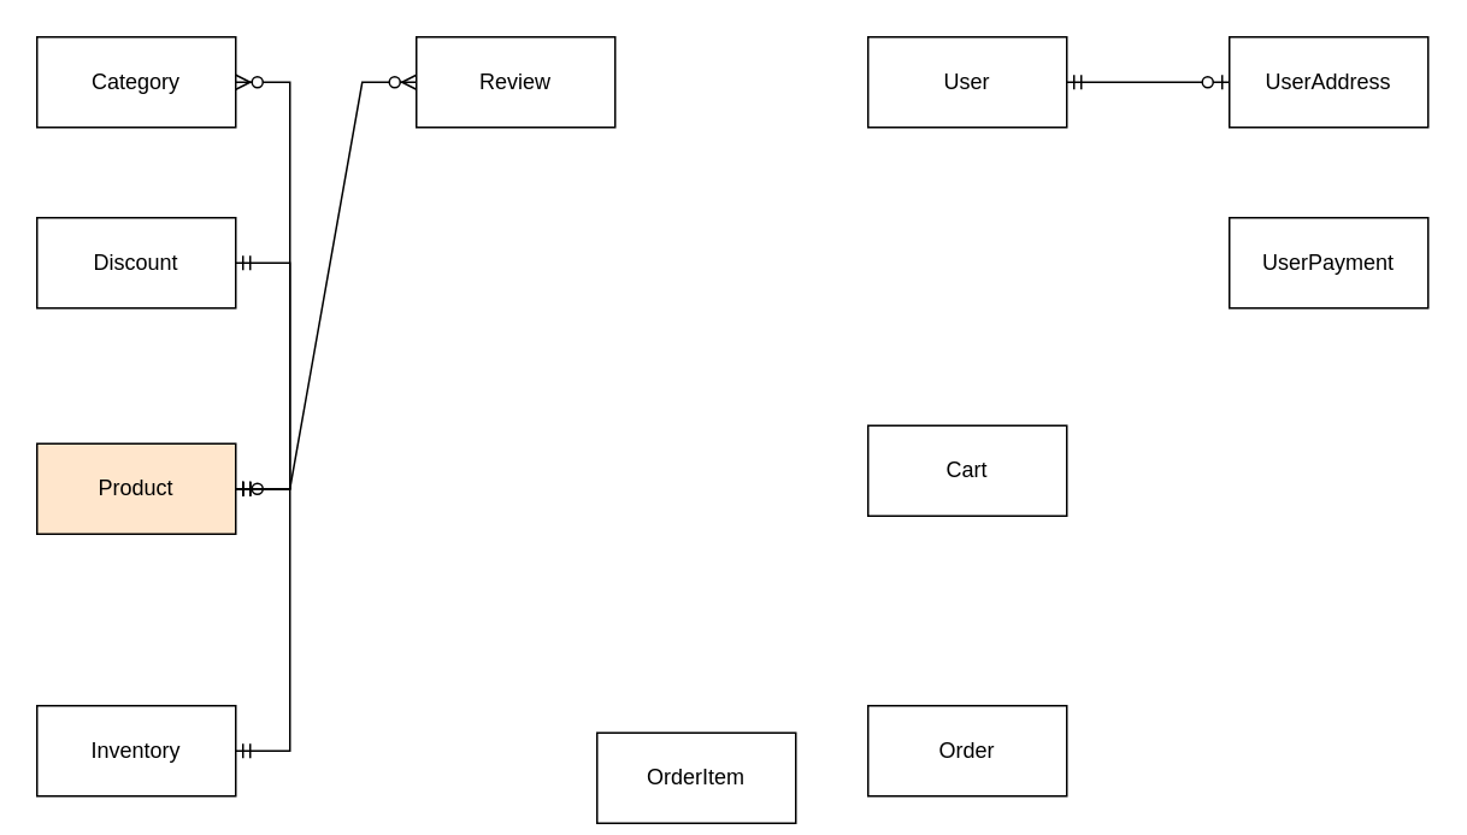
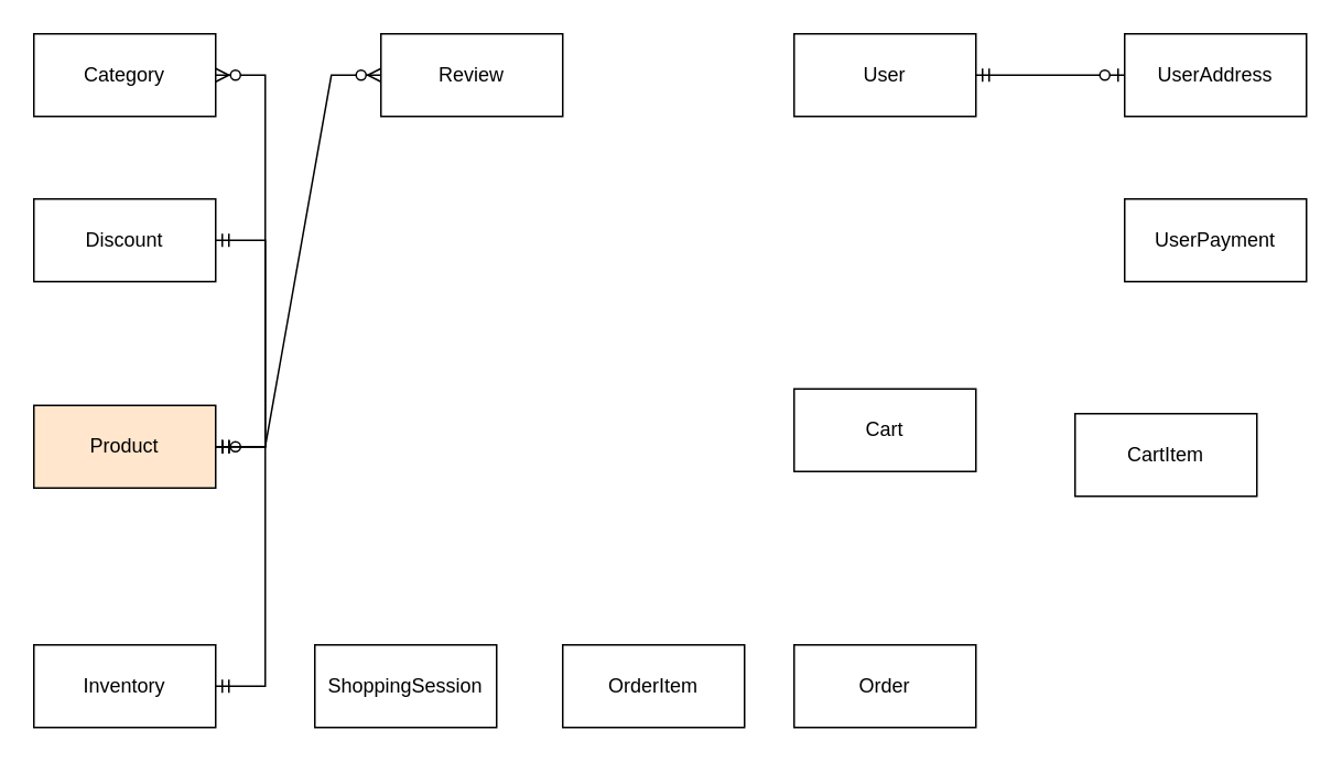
+ <mxCell id="18" value="CartItem" style="html=1;whiteSpace=wrap;" parent="1" vertex="1"><mxGeometry x="650" y="250" width="110" height="50" as="geometry" /></mxCell>
+ <mxCell id="17" value="ShoppingSession" style="html=1;whiteSpace=wrap;" parent="1" vertex="1"><mxGeometry x="190" y="390" width="110" height="50" as="geometry" /></mxCell>
- <mxCell id="7" value="OrderItem" style="html=1;whiteSpace=wrap;" parent="1" vertex="1"><mxGeometry x="330" y="405" width="110" height="50" as="geometry" /></mxCell>
+ <mxCell id="7" value="OrderItem" style="html=1;whiteSpace=wrap;" parent="1" vertex="1"><mxGeometry x="340" y="390" width="110" height="50" as="geometry" /></mxCell>
